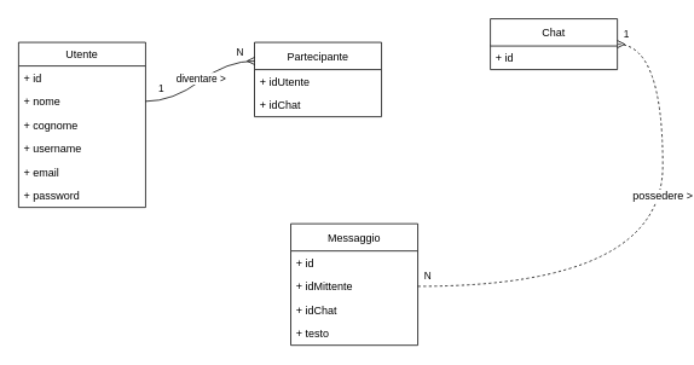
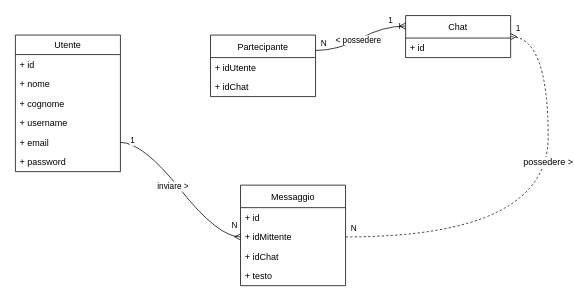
+ <mxCell id="23" value="" style="edgeStyle=entityRelationEdgeStyle;fontSize=12;html=1;endArrow=ERoneToMany;rounded=0;curved=1;exitX=1;exitY=0.25;exitDx=0;exitDy=0;entryX=0;entryY=0.25;entryDx=0;entryDy=0;" parent="1" source="16" target="2" edge="1"><mxGeometry width="100" height="100" relative="1" as="geometry"><mxPoint x="130.06" y="-4" as="sourcePoint" /><mxPoint x="230.06" y="-104" as="targetPoint" /></mxGeometry></mxCell>
+ <mxCell id="24" value="&amp;lt; possedere" style="edgeLabel;html=1;align=center;verticalAlign=middle;resizable=0;points=[];" parent="23" vertex="1" connectable="0"><mxGeometry x="-0.074" relative="1" as="geometry"><mxPoint x="1" as="offset" /></mxGeometry></mxCell>
+ <mxCell id="25" value="1" style="edgeLabel;html=1;align=center;verticalAlign=middle;resizable=0;points=[];" parent="23" vertex="1" connectable="0"><mxGeometry x="0.607" relative="1" as="geometry"><mxPoint x="5" y="-8" as="offset" /></mxGeometry></mxCell>
+ <mxCell id="26" value="N" style="edgeLabel;html=1;align=center;verticalAlign=middle;resizable=0;points=[];" parent="23" vertex="1" connectable="0"><mxGeometry x="-0.75" y="2" relative="1" as="geometry"><mxPoint x="-6" y="-8" as="offset" /></mxGeometry></mxCell>
- <mxCell id="19" value="" style="edgeStyle=entityRelationEdgeStyle;fontSize=12;html=1;endArrow=ERmany;rounded=0;curved=1;exitX=1;exitY=0.5;exitDx=0;exitDy=0;entryX=0;entryY=0.25;entryDx=0;entryDy=0;" parent="1" source="6" target="16" edge="1"><mxGeometry width="100" height="100" relative="1" as="geometry"><mxPoint x="130.06" y="96" as="sourcePoint" /><mxPoint x="230.06" y="-4" as="targetPoint" /></mxGeometry></mxCell>
- <mxCell id="20" value="diventare &amp;gt;" style="edgeLabel;html=1;align=center;verticalAlign=middle;resizable=0;points=[];" parent="19" vertex="1" connectable="0"><mxGeometry x="0.591" y="-5" relative="1" as="geometry"><mxPoint x="-32" y="14" as="offset" /></mxGeometry></mxCell>
- <mxCell id="21" value="N" style="edgeLabel;html=1;align=center;verticalAlign=middle;resizable=0;points=[];" parent="19" vertex="1" connectable="0"><mxGeometry x="0.749" y="2" relative="1" as="geometry"><mxPoint y="-8" as="offset" /></mxGeometry></mxCell>
- <mxCell id="22" value="1" style="edgeLabel;html=1;align=center;verticalAlign=middle;resizable=0;points=[];" parent="19" vertex="1" connectable="0"><mxGeometry x="-0.762" y="3" relative="1" as="geometry"><mxPoint y="-12" as="offset" /></mxGeometry></mxCell>
+ <mxCell id="27" value="" style="edgeStyle=entityRelationEdgeStyle;fontSize=12;html=1;endArrow=ERmany;rounded=0;curved=1;exitX=1;exitY=0.5;exitDx=0;exitDy=0;entryX=0;entryY=0.5;entryDx=0;entryDy=0;" parent="1" source="9" target="13" edge="1"><mxGeometry width="100" height="100" relative="1" as="geometry"><mxPoint x="130.06" y="96" as="sourcePoint" /><mxPoint x="230.06" y="-4" as="targetPoint" /></mxGeometry></mxCell>
+ <mxCell id="28" value="inviare &amp;gt;" style="edgeLabel;html=1;align=center;verticalAlign=middle;resizable=0;points=[];" parent="27" vertex="1" connectable="0"><mxGeometry x="0.09" y="2" relative="1" as="geometry"><mxPoint x="-18" y="-11" as="offset" /></mxGeometry></mxCell>
+ <mxCell id="29" value="N" style="edgeLabel;html=1;align=center;verticalAlign=middle;resizable=0;points=[];" parent="27" vertex="1" connectable="0"><mxGeometry x="0.664" y="11" relative="1" as="geometry"><mxPoint x="17" y="-4" as="offset" /></mxGeometry></mxCell>
+ <mxCell id="30" value="1" style="edgeLabel;html=1;align=center;verticalAlign=middle;resizable=0;points=[];" parent="27" vertex="1" connectable="0"><mxGeometry x="-0.867" y="-4" relative="1" as="geometry"><mxPoint y="-7" as="offset" /></mxGeometry></mxCell>
